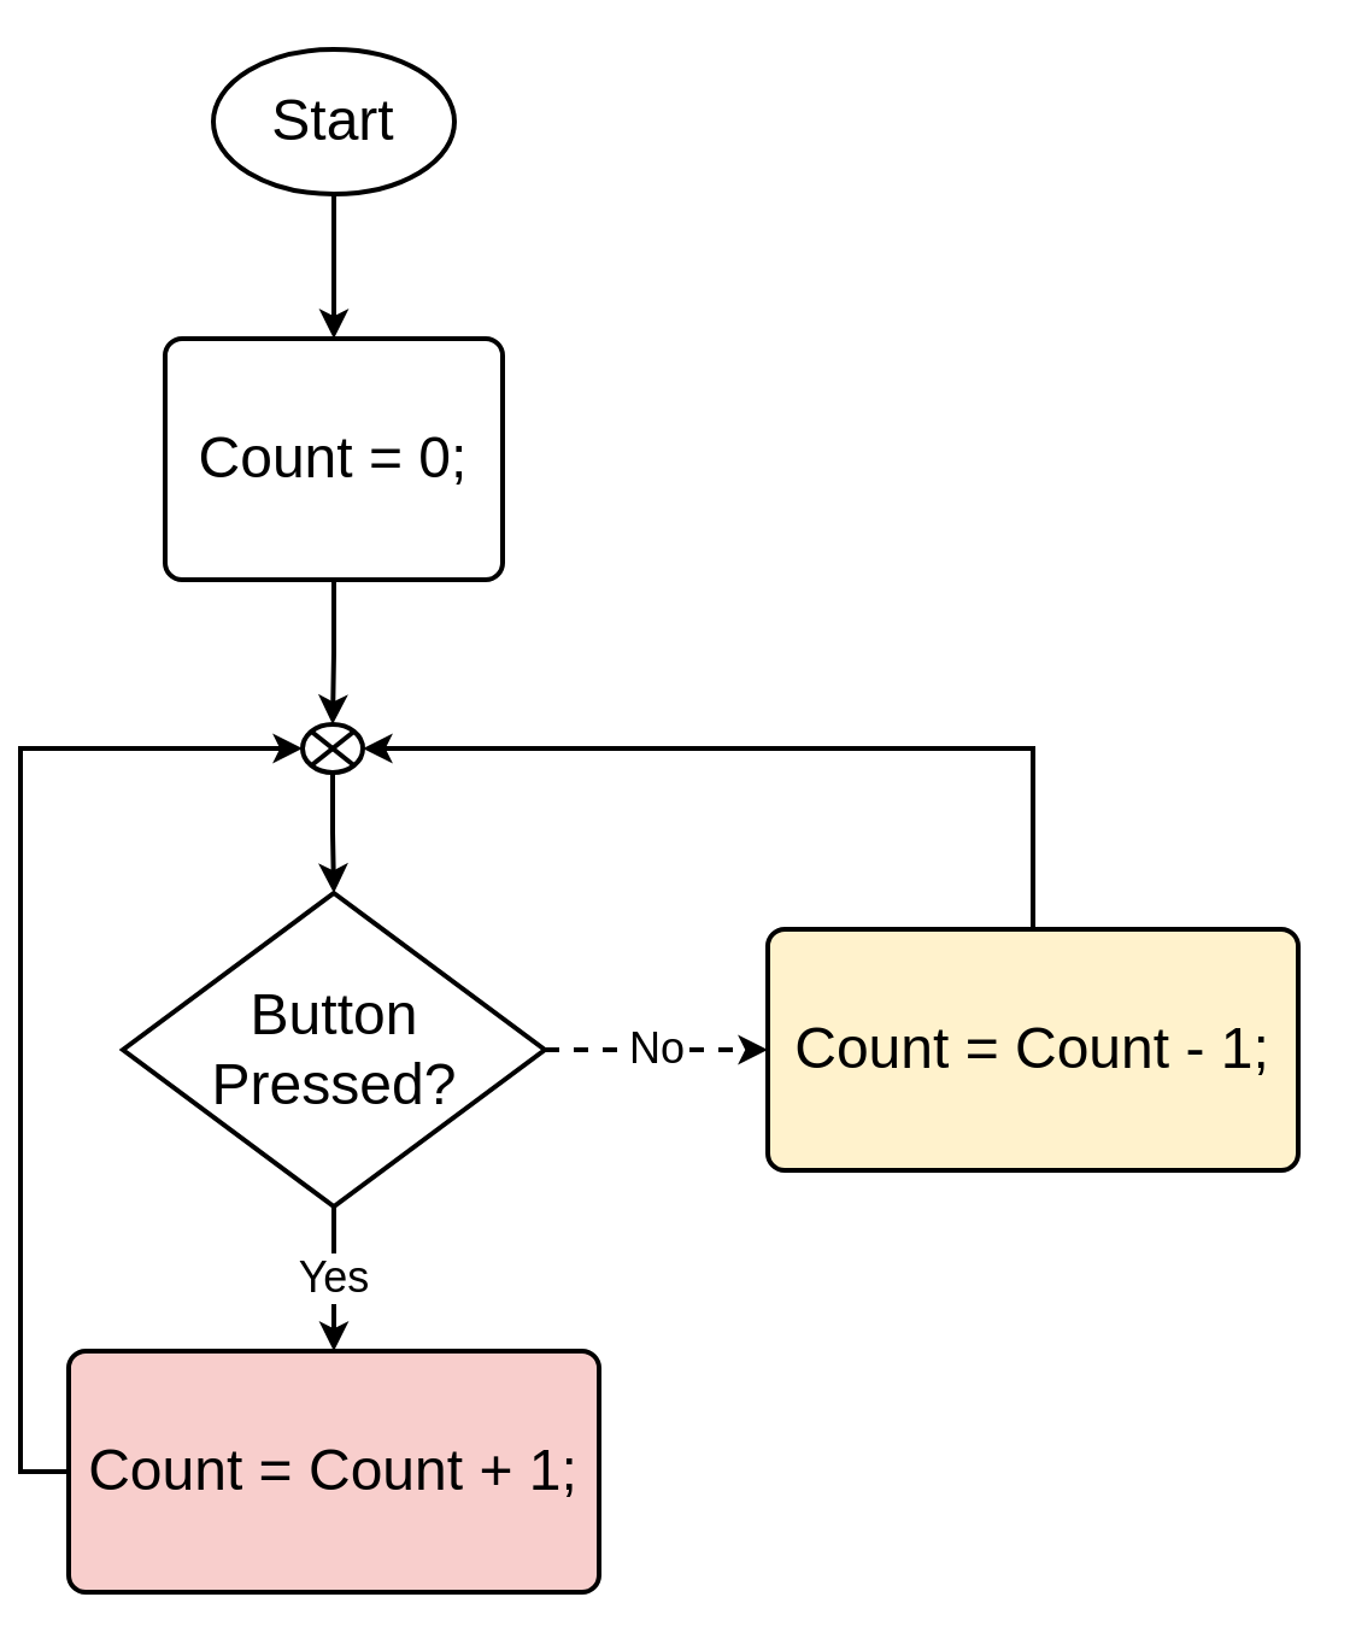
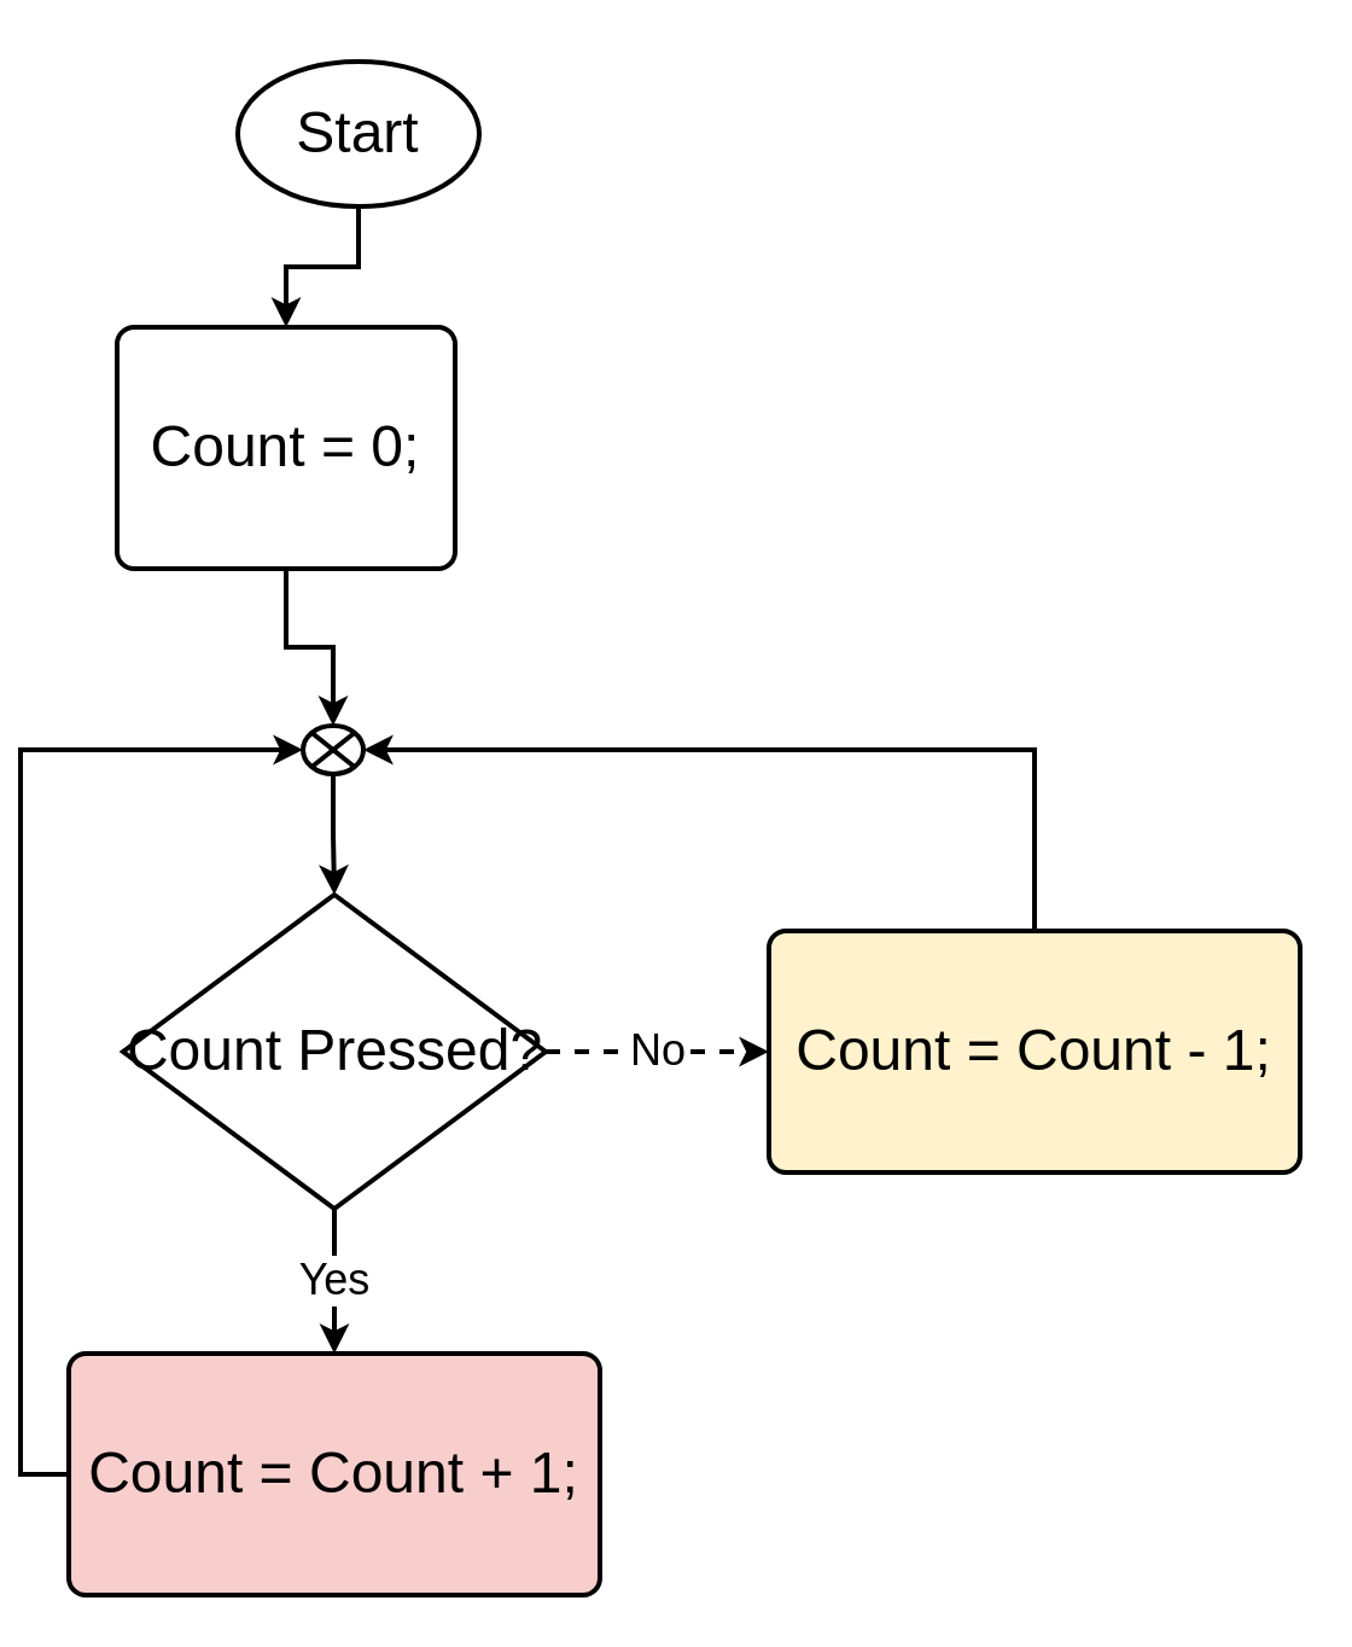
- <mxCell id="3" value="&lt;font style=&quot;font-size: 24px&quot;&gt;Start&lt;/font&gt;" style="strokeWidth=2;html=1;shape=mxgraph.flowchart.start_1;whiteSpace=wrap;" vertex="1" parent="1"><mxGeometry x="80" y="20" width="100" height="60" as="geometry" /></mxCell>
+ <mxCell id="3" value="&lt;font style=&quot;font-size: 24px&quot;&gt;Start&lt;/font&gt;" style="strokeWidth=2;html=1;shape=mxgraph.flowchart.start_1;whiteSpace=wrap;" vertex="1" parent="1"><mxGeometry x="90" y="25" width="100" height="60" as="geometry" /></mxCell>
- <mxCell id="5" value="&lt;font style=&quot;font-size: 24px&quot;&gt;Count = 0;&lt;/font&gt;" style="rounded=1;whiteSpace=wrap;html=1;absoluteArcSize=1;arcSize=14;strokeWidth=2;" vertex="1" parent="1"><mxGeometry x="60" y="140" width="140" height="100" as="geometry" /></mxCell>
+ <mxCell id="5" value="&lt;font style=&quot;font-size: 24px&quot;&gt;Count = 0;&lt;/font&gt;" style="rounded=1;whiteSpace=wrap;html=1;absoluteArcSize=1;arcSize=14;strokeWidth=2;" vertex="1" parent="1"><mxGeometry x="40" y="135" width="140" height="100" as="geometry" /></mxCell>
- <mxCell id="8" value="&lt;font style=&quot;font-size: 24px&quot;&gt;Button Pressed?&lt;/font&gt;" style="strokeWidth=2;html=1;shape=mxgraph.flowchart.decision;whiteSpace=wrap;" vertex="1" parent="1"><mxGeometry x="42.5" y="370" width="175" height="130" as="geometry" /></mxCell>
+ <mxCell id="8" value="&lt;font style=&quot;font-size: 24px&quot;&gt;Count Pressed?&lt;/font&gt;" style="strokeWidth=2;html=1;shape=mxgraph.flowchart.decision;whiteSpace=wrap;" vertex="1" parent="1"><mxGeometry x="42.5" y="370" width="175" height="130" as="geometry" /></mxCell>
